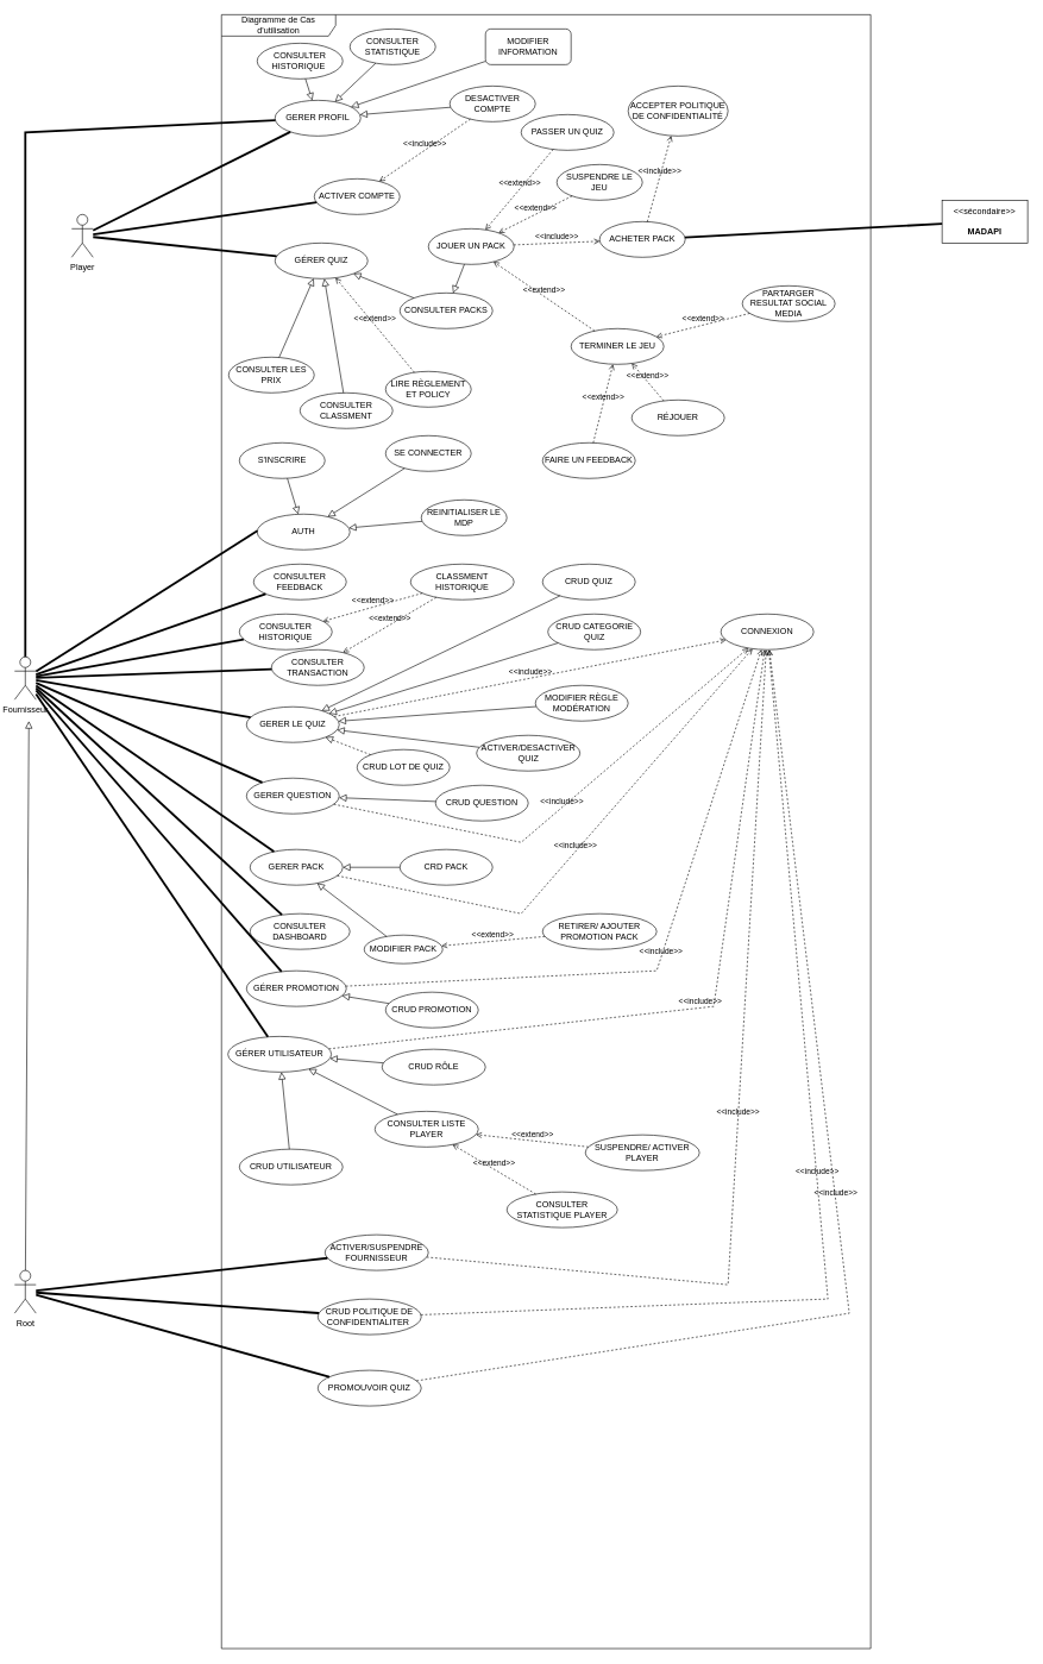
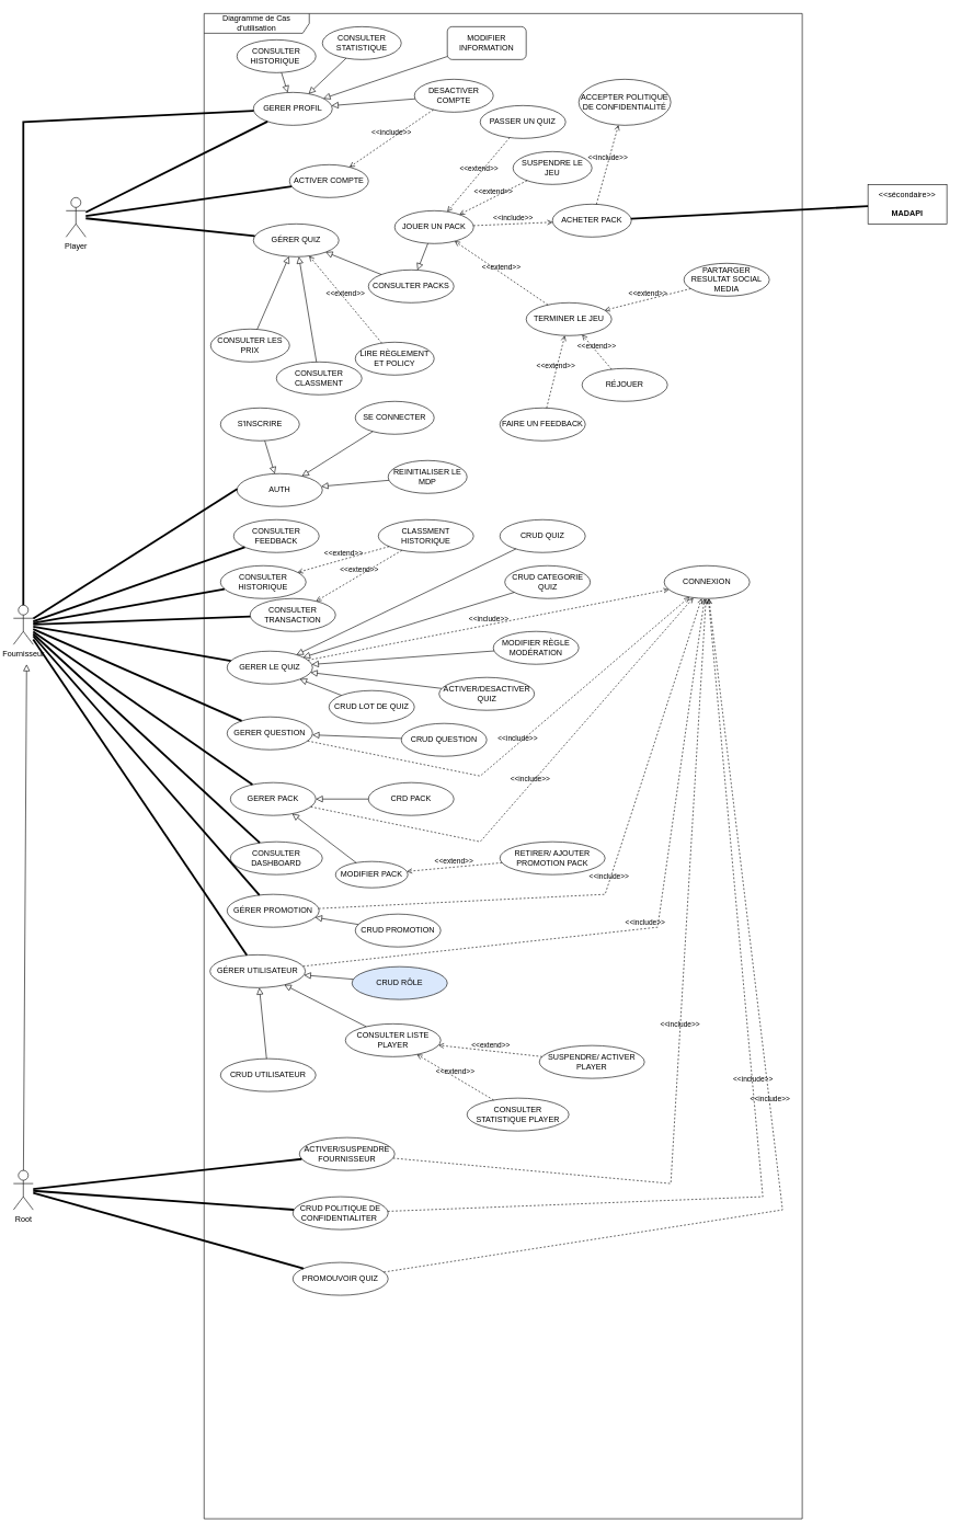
- <mxCell id="88" value="" style="endArrow=block;html=1;rounded=0;align=center;verticalAlign=bottom;endFill=0;labelBackgroundColor=none;endSize=8;dashed=1;" edge="1" parent="5" source="87" target="63"><mxGeometry relative="1" as="geometry"><mxPoint x="289" y="907" as="sourcePoint" /><mxPoint x="176" y="932" as="targetPoint" /></mxGeometry></mxCell>
+ <mxCell id="88" value="" style="endArrow=block;html=1;rounded=0;align=center;verticalAlign=bottom;endFill=0;labelBackgroundColor=none;endSize=8;" edge="1" parent="5" source="87" target="63"><mxGeometry relative="1" as="geometry"><mxPoint x="289" y="907" as="sourcePoint" /><mxPoint x="176" y="932" as="targetPoint" /></mxGeometry></mxCell>
- <mxCell id="99" value="CRUD RÔLE" style="ellipse;whiteSpace=wrap;html=1;" vertex="1" parent="5"><mxGeometry x="225" y="1450" width="145" height="50" as="geometry" /></mxCell>
+ <mxCell id="99" value="CRUD RÔLE" style="ellipse;whiteSpace=wrap;html=1;fillColor=#dae8fc;" vertex="1" parent="5"><mxGeometry x="225" y="1450" width="145" height="50" as="geometry" /></mxCell>
